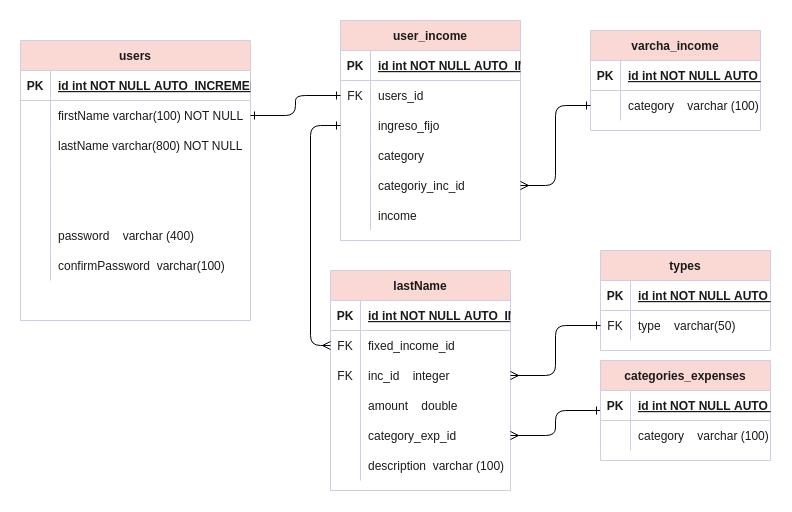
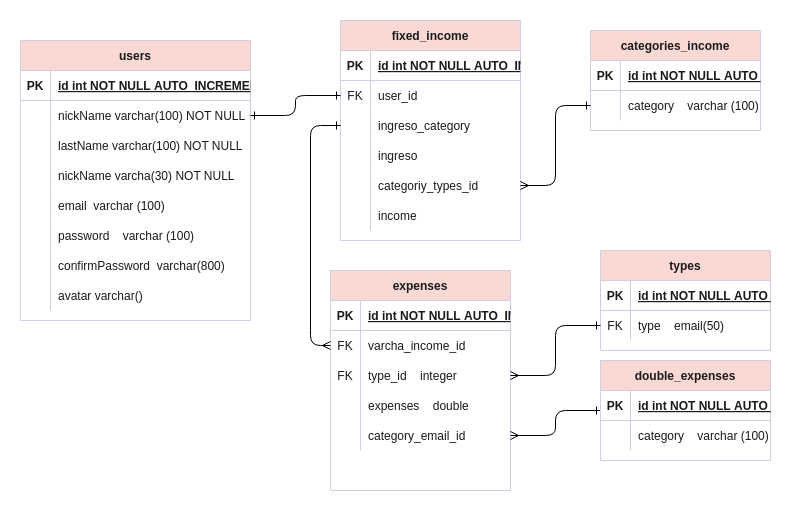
- <mxCell id="27" value="user_income" style="shape=table;startSize=30;container=1;collapsible=1;childLayout=tableLayout;fixedRows=1;rowLines=0;fontStyle=1;align=center;resizeLast=1;fillColor=#FAD9D5;strokeColor=#D0CEE2;fontColor=#1A1A1A;" vertex="1" parent="1"><mxGeometry x="340" y="20" width="180" height="220" as="geometry" /></mxCell>
+ <mxCell id="27" value="fixed_income" style="shape=table;startSize=30;container=1;collapsible=1;childLayout=tableLayout;fixedRows=1;rowLines=0;fontStyle=1;align=center;resizeLast=1;fillColor=#FAD9D5;strokeColor=#D0CEE2;fontColor=#1A1A1A;" vertex="1" parent="1"><mxGeometry x="340" y="20" width="180" height="220" as="geometry" /></mxCell>
- <mxCell id="46" value="varcha_income" style="shape=table;startSize=30;container=1;collapsible=1;childLayout=tableLayout;fixedRows=1;rowLines=0;fontStyle=1;align=center;resizeLast=1;fillColor=#FAD9D5;strokeColor=#D0CEE2;fontColor=#1A1A1A;" vertex="1" parent="1"><mxGeometry x="590" y="30" width="170" height="100" as="geometry" /></mxCell>
+ <mxCell id="46" value="categories_income" style="shape=table;startSize=30;container=1;collapsible=1;childLayout=tableLayout;fixedRows=1;rowLines=0;fontStyle=1;align=center;resizeLast=1;fillColor=#FAD9D5;strokeColor=#D0CEE2;fontColor=#1A1A1A;" vertex="1" parent="1"><mxGeometry x="590" y="30" width="170" height="100" as="geometry" /></mxCell>
- <mxCell id="33" value="users_id" style="shape=partialRectangle;overflow=hidden;connectable=0;fillColor=none;top=0;left=0;bottom=0;right=0;align=left;spacingLeft=6;strokeColor=#D0CEE2;fontColor=#1A1A1A;" vertex="1" parent="31"><mxGeometry x="30" width="150" height="30" as="geometry"><mxRectangle width="150" height="30" as="alternateBounds" /></mxGeometry></mxCell>
+ <mxCell id="33" value="user_id" style="shape=partialRectangle;overflow=hidden;connectable=0;fillColor=none;top=0;left=0;bottom=0;right=0;align=left;spacingLeft=6;strokeColor=#D0CEE2;fontColor=#1A1A1A;" vertex="1" parent="31"><mxGeometry x="30" width="150" height="30" as="geometry"><mxRectangle width="150" height="30" as="alternateBounds" /></mxGeometry></mxCell>
- <mxCell id="8" value="firstName varchar(100) NOT NULL" style="shape=partialRectangle;overflow=hidden;connectable=0;fillColor=none;top=0;left=0;bottom=0;right=0;align=left;spacingLeft=6;strokeColor=#D0CEE2;fontColor=#1A1A1A;" parent="6" vertex="1"><mxGeometry x="30" width="200" height="30" as="geometry"><mxRectangle width="200" height="30" as="alternateBounds" /></mxGeometry></mxCell>
+ <mxCell id="8" value="nickName varchar(100) NOT NULL" style="shape=partialRectangle;overflow=hidden;connectable=0;fillColor=none;top=0;left=0;bottom=0;right=0;align=left;spacingLeft=6;strokeColor=#D0CEE2;fontColor=#1A1A1A;" parent="6" vertex="1"><mxGeometry x="30" width="200" height="30" as="geometry"><mxRectangle width="200" height="30" as="alternateBounds" /></mxGeometry></mxCell>
- <mxCell id="36" value="ingreso_fijo" style="shape=partialRectangle;overflow=hidden;connectable=0;fillColor=none;top=0;left=0;bottom=0;right=0;align=left;spacingLeft=6;strokeColor=#D0CEE2;fontColor=#1A1A1A;" vertex="1" parent="34"><mxGeometry x="30" width="150" height="30" as="geometry"><mxRectangle width="150" height="30" as="alternateBounds" /></mxGeometry></mxCell>
+ <mxCell id="36" value="ingreso_category" style="shape=partialRectangle;overflow=hidden;connectable=0;fillColor=none;top=0;left=0;bottom=0;right=0;align=left;spacingLeft=6;strokeColor=#D0CEE2;fontColor=#1A1A1A;" vertex="1" parent="34"><mxGeometry x="30" width="150" height="30" as="geometry"><mxRectangle width="150" height="30" as="alternateBounds" /></mxGeometry></mxCell>
- <mxCell id="11" value="lastName varchar(800) NOT NULL" style="shape=partialRectangle;overflow=hidden;connectable=0;fillColor=none;top=0;left=0;bottom=0;right=0;align=left;spacingLeft=6;strokeColor=#D0CEE2;fontColor=#1A1A1A;" parent="9" vertex="1"><mxGeometry x="30" width="200" height="30" as="geometry"><mxRectangle width="200" height="30" as="alternateBounds" /></mxGeometry></mxCell>
+ <mxCell id="11" value="lastName varchar(100) NOT NULL" style="shape=partialRectangle;overflow=hidden;connectable=0;fillColor=none;top=0;left=0;bottom=0;right=0;align=left;spacingLeft=6;strokeColor=#D0CEE2;fontColor=#1A1A1A;" parent="9" vertex="1"><mxGeometry x="30" width="200" height="30" as="geometry"><mxRectangle width="200" height="30" as="alternateBounds" /></mxGeometry></mxCell>
- <mxCell id="39" value="category" style="shape=partialRectangle;overflow=hidden;connectable=0;fillColor=none;top=0;left=0;bottom=0;right=0;align=left;spacingLeft=6;strokeColor=#D0CEE2;fontColor=#1A1A1A;" vertex="1" parent="37"><mxGeometry x="30" width="150" height="30" as="geometry"><mxRectangle width="150" height="30" as="alternateBounds" /></mxGeometry></mxCell>
+ <mxCell id="39" value="ingreso" style="shape=partialRectangle;overflow=hidden;connectable=0;fillColor=none;top=0;left=0;bottom=0;right=0;align=left;spacingLeft=6;strokeColor=#D0CEE2;fontColor=#1A1A1A;" vertex="1" parent="37"><mxGeometry x="30" width="150" height="30" as="geometry"><mxRectangle width="150" height="30" as="alternateBounds" /></mxGeometry></mxCell>
+ <mxCell id="14" value="nickName varcha(30) NOT NULL" style="shape=partialRectangle;overflow=hidden;connectable=0;fillColor=none;top=0;left=0;bottom=0;right=0;align=left;spacingLeft=6;strokeColor=#D0CEE2;fontColor=#1A1A1A;" parent="12" vertex="1"><mxGeometry x="30" width="200" height="30" as="geometry"><mxRectangle width="200" height="30" as="alternateBounds" /></mxGeometry></mxCell>
- <mxCell id="42" value="categoriy_inc_id" style="shape=partialRectangle;overflow=hidden;connectable=0;fillColor=none;top=0;left=0;bottom=0;right=0;align=left;spacingLeft=6;strokeColor=#D0CEE2;fontColor=#1A1A1A;" vertex="1" parent="40"><mxGeometry x="30" width="150" height="30" as="geometry"><mxRectangle width="150" height="30" as="alternateBounds" /></mxGeometry></mxCell>
+ <mxCell id="42" value="categoriy_types_id" style="shape=partialRectangle;overflow=hidden;connectable=0;fillColor=none;top=0;left=0;bottom=0;right=0;align=left;spacingLeft=6;strokeColor=#D0CEE2;fontColor=#1A1A1A;" vertex="1" parent="40"><mxGeometry x="30" width="150" height="30" as="geometry"><mxRectangle width="150" height="30" as="alternateBounds" /></mxGeometry></mxCell>
+ <mxCell id="17" value="email  varchar (100)" style="shape=partialRectangle;overflow=hidden;connectable=0;fillColor=none;top=0;left=0;bottom=0;right=0;align=left;spacingLeft=6;strokeColor=#D0CEE2;fontColor=#1A1A1A;" parent="15" vertex="1"><mxGeometry x="30" width="200" height="30" as="geometry"><mxRectangle width="200" height="30" as="alternateBounds" /></mxGeometry></mxCell>
- <mxCell id="20" value="password    varchar (400)" style="shape=partialRectangle;overflow=hidden;connectable=0;fillColor=none;top=0;left=0;bottom=0;right=0;align=left;spacingLeft=6;strokeColor=#D0CEE2;fontColor=#1A1A1A;" parent="18" vertex="1"><mxGeometry x="30" width="200" height="30" as="geometry"><mxRectangle width="200" height="30" as="alternateBounds" /></mxGeometry></mxCell>
+ <mxCell id="20" value="password    varchar (100)" style="shape=partialRectangle;overflow=hidden;connectable=0;fillColor=none;top=0;left=0;bottom=0;right=0;align=left;spacingLeft=6;strokeColor=#D0CEE2;fontColor=#1A1A1A;" parent="18" vertex="1"><mxGeometry x="30" width="200" height="30" as="geometry"><mxRectangle width="200" height="30" as="alternateBounds" /></mxGeometry></mxCell>
- <mxCell id="23" value="confirmPassword  varchar(100)" style="shape=partialRectangle;overflow=hidden;connectable=0;fillColor=none;top=0;left=0;bottom=0;right=0;align=left;spacingLeft=6;strokeColor=#D0CEE2;fontColor=#1A1A1A;" parent="21" vertex="1"><mxGeometry x="30" width="200" height="30" as="geometry"><mxRectangle width="200" height="30" as="alternateBounds" /></mxGeometry></mxCell>
+ <mxCell id="23" value="confirmPassword  varchar(800)" style="shape=partialRectangle;overflow=hidden;connectable=0;fillColor=none;top=0;left=0;bottom=0;right=0;align=left;spacingLeft=6;strokeColor=#D0CEE2;fontColor=#1A1A1A;" parent="21" vertex="1"><mxGeometry x="30" width="200" height="30" as="geometry"><mxRectangle width="200" height="30" as="alternateBounds" /></mxGeometry></mxCell>
- <mxCell id="54" value="lastName" style="shape=table;startSize=30;container=1;collapsible=1;childLayout=tableLayout;fixedRows=1;rowLines=0;fontStyle=1;align=center;resizeLast=1;fillColor=#FAD9D5;strokeColor=#D0CEE2;fontColor=#1A1A1A;" vertex="1" parent="1"><mxGeometry x="330" y="270" width="180" height="220" as="geometry" /></mxCell>
+ <mxCell id="54" value="expenses" style="shape=table;startSize=30;container=1;collapsible=1;childLayout=tableLayout;fixedRows=1;rowLines=0;fontStyle=1;align=center;resizeLast=1;fillColor=#FAD9D5;strokeColor=#D0CEE2;fontColor=#1A1A1A;" vertex="1" parent="1"><mxGeometry x="330" y="270" width="180" height="220" as="geometry" /></mxCell>
+ <mxCell id="26" value="avatar varchar()" style="shape=partialRectangle;overflow=hidden;connectable=0;fillColor=none;top=0;left=0;bottom=0;right=0;align=left;spacingLeft=6;strokeColor=#D0CEE2;fontColor=#1A1A1A;" parent="24" vertex="1"><mxGeometry x="30" width="200" height="30" as="geometry"><mxRectangle width="200" height="30" as="alternateBounds" /></mxGeometry></mxCell>
- <mxCell id="79" value="type    varchar(50)" style="shape=partialRectangle;overflow=hidden;connectable=0;fillColor=none;top=0;left=0;bottom=0;right=0;align=left;spacingLeft=6;strokeColor=#D0CEE2;fontColor=#1A1A1A;" vertex="1" parent="77"><mxGeometry x="30" width="140" height="30" as="geometry"><mxRectangle width="140" height="30" as="alternateBounds" /></mxGeometry></mxCell>
+ <mxCell id="79" value="type    email(50)" style="shape=partialRectangle;overflow=hidden;connectable=0;fillColor=none;top=0;left=0;bottom=0;right=0;align=left;spacingLeft=6;strokeColor=#D0CEE2;fontColor=#1A1A1A;" vertex="1" parent="77"><mxGeometry x="30" width="140" height="30" as="geometry"><mxRectangle width="140" height="30" as="alternateBounds" /></mxGeometry></mxCell>
- <mxCell id="60" value="fixed_income_id" style="shape=partialRectangle;overflow=hidden;connectable=0;fillColor=none;top=0;left=0;bottom=0;right=0;align=left;spacingLeft=6;strokeColor=#D0CEE2;fontColor=#1A1A1A;" vertex="1" parent="58"><mxGeometry x="30" width="150" height="30" as="geometry"><mxRectangle width="150" height="30" as="alternateBounds" /></mxGeometry></mxCell>
+ <mxCell id="60" value="varcha_income_id" style="shape=partialRectangle;overflow=hidden;connectable=0;fillColor=none;top=0;left=0;bottom=0;right=0;align=left;spacingLeft=6;strokeColor=#D0CEE2;fontColor=#1A1A1A;" vertex="1" parent="58"><mxGeometry x="30" width="150" height="30" as="geometry"><mxRectangle width="150" height="30" as="alternateBounds" /></mxGeometry></mxCell>
- <mxCell id="63" value="inc_id    integer" style="shape=partialRectangle;overflow=hidden;connectable=0;fillColor=none;top=0;left=0;bottom=0;right=0;align=left;spacingLeft=6;strokeColor=#D0CEE2;fontColor=#1A1A1A;" vertex="1" parent="61"><mxGeometry x="30" width="150" height="30" as="geometry"><mxRectangle width="150" height="30" as="alternateBounds" /></mxGeometry></mxCell>
+ <mxCell id="63" value="type_id    integer" style="shape=partialRectangle;overflow=hidden;connectable=0;fillColor=none;top=0;left=0;bottom=0;right=0;align=left;spacingLeft=6;strokeColor=#D0CEE2;fontColor=#1A1A1A;" vertex="1" parent="61"><mxGeometry x="30" width="150" height="30" as="geometry"><mxRectangle width="150" height="30" as="alternateBounds" /></mxGeometry></mxCell>
- <mxCell id="84" value="categories_expenses" style="shape=table;startSize=30;container=1;collapsible=1;childLayout=tableLayout;fixedRows=1;rowLines=0;fontStyle=1;align=center;resizeLast=1;fillColor=#FAD9D5;strokeColor=#D0CEE2;fontColor=#1A1A1A;" vertex="1" parent="1"><mxGeometry x="600" y="360" width="170" height="100" as="geometry" /></mxCell>
+ <mxCell id="84" value="double_expenses" style="shape=table;startSize=30;container=1;collapsible=1;childLayout=tableLayout;fixedRows=1;rowLines=0;fontStyle=1;align=center;resizeLast=1;fillColor=#FAD9D5;strokeColor=#D0CEE2;fontColor=#1A1A1A;" vertex="1" parent="1"><mxGeometry x="600" y="360" width="170" height="100" as="geometry" /></mxCell>
- <mxCell id="66" value="amount    double" style="shape=partialRectangle;overflow=hidden;connectable=0;fillColor=none;top=0;left=0;bottom=0;right=0;align=left;spacingLeft=6;strokeColor=#D0CEE2;fontColor=#1A1A1A;" vertex="1" parent="64"><mxGeometry x="30" width="150" height="30" as="geometry"><mxRectangle width="150" height="30" as="alternateBounds" /></mxGeometry></mxCell>
+ <mxCell id="66" value="expenses    double" style="shape=partialRectangle;overflow=hidden;connectable=0;fillColor=none;top=0;left=0;bottom=0;right=0;align=left;spacingLeft=6;strokeColor=#D0CEE2;fontColor=#1A1A1A;" vertex="1" parent="64"><mxGeometry x="30" width="150" height="30" as="geometry"><mxRectangle width="150" height="30" as="alternateBounds" /></mxGeometry></mxCell>
- <mxCell id="69" value="category_exp_id" style="shape=partialRectangle;overflow=hidden;connectable=0;fillColor=none;top=0;left=0;bottom=0;right=0;align=left;spacingLeft=6;strokeColor=#D0CEE2;fontColor=#1A1A1A;" vertex="1" parent="67"><mxGeometry x="30" width="150" height="30" as="geometry"><mxRectangle width="150" height="30" as="alternateBounds" /></mxGeometry></mxCell>
+ <mxCell id="69" value="category_email_id" style="shape=partialRectangle;overflow=hidden;connectable=0;fillColor=none;top=0;left=0;bottom=0;right=0;align=left;spacingLeft=6;strokeColor=#D0CEE2;fontColor=#1A1A1A;" vertex="1" parent="67"><mxGeometry x="30" width="150" height="30" as="geometry"><mxRectangle width="150" height="30" as="alternateBounds" /></mxGeometry></mxCell>
- <mxCell id="72" value="description  varchar (100)" style="shape=partialRectangle;overflow=hidden;connectable=0;fillColor=none;top=0;left=0;bottom=0;right=0;align=left;spacingLeft=6;strokeColor=#D0CEE2;fontColor=#1A1A1A;" vertex="1" parent="70"><mxGeometry x="30" width="150" height="30" as="geometry"><mxRectangle width="150" height="30" as="alternateBounds" /></mxGeometry></mxCell>
